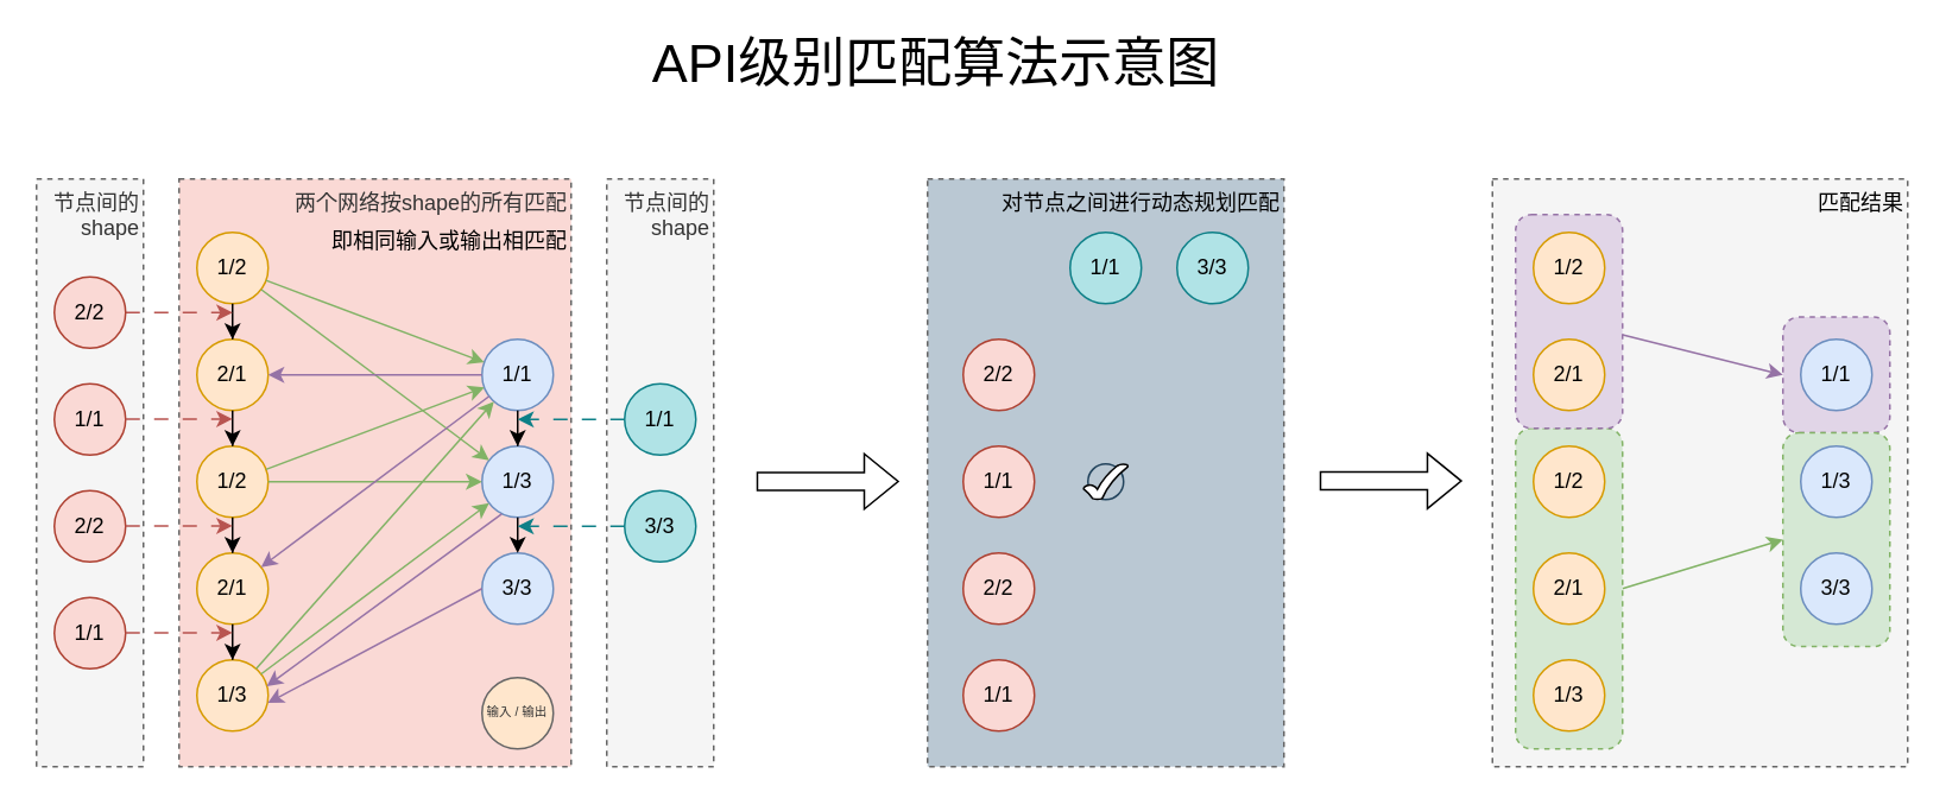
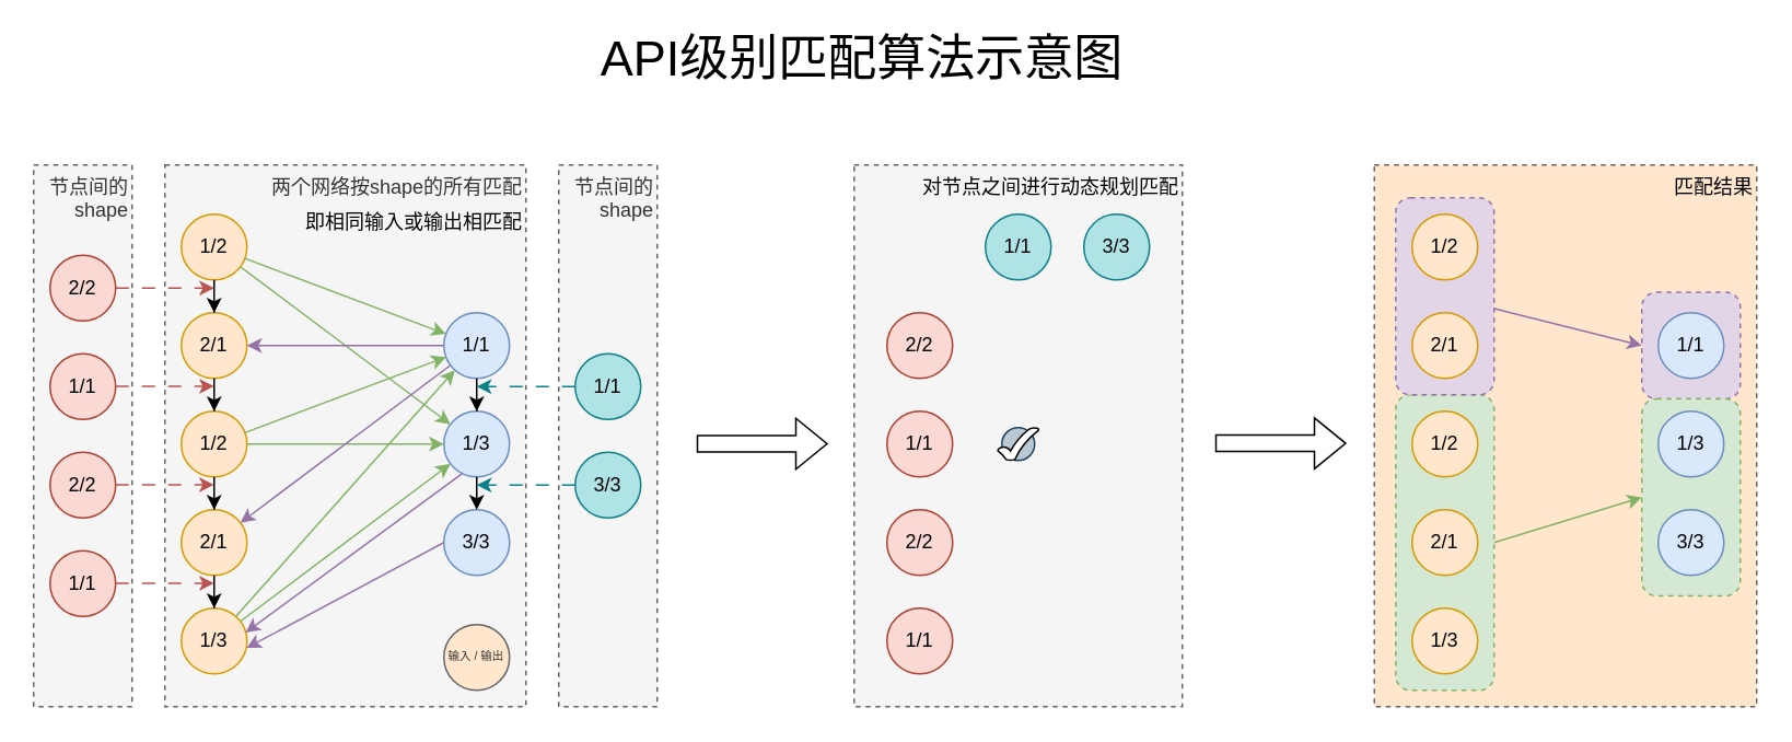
- <mxCell id="10" value="&lt;span style=&quot;color: rgb(0, 0, 0); text-align: center;&quot;&gt;对节点之间进行动态规划匹配&lt;/span&gt;" style="rounded=0;whiteSpace=wrap;html=1;align=right;verticalAlign=top;dashed=1;fillColor=#bac8d3;fontColor=#333333;strokeColor=#666666;" parent="2" vertex="1"><mxGeometry x="500" width="200" height="330" as="geometry" /></mxCell>
+ <mxCell id="10" value="&lt;span style=&quot;color: rgb(0, 0, 0); text-align: center;&quot;&gt;对节点之间进行动态规划匹配&lt;/span&gt;" style="rounded=0;whiteSpace=wrap;html=1;align=right;verticalAlign=top;dashed=1;fillColor=#f5f5f5;fontColor=#333333;strokeColor=#666666;" parent="2" vertex="1"><mxGeometry x="500" width="200" height="330" as="geometry" /></mxCell>
- <mxCell id="13" value="两个网络按shape的所有匹配" style="rounded=0;whiteSpace=wrap;html=1;align=right;verticalAlign=top;dashed=1;fillColor=#fad9d5;fontColor=#333333;strokeColor=#666666;" parent="2" vertex="1"><mxGeometry x="80" width="220" height="330" as="geometry" /></mxCell>
+ <mxCell id="13" value="两个网络按shape的所有匹配" style="rounded=0;whiteSpace=wrap;html=1;align=right;verticalAlign=top;dashed=1;fillColor=#f5f5f5;fontColor=#333333;strokeColor=#666666;" parent="2" vertex="1"><mxGeometry x="80" width="220" height="330" as="geometry" /></mxCell>
- <mxCell id="3" value="&lt;span style=&quot;color: rgb(0, 0, 0); text-align: center;&quot;&gt;匹配结果&lt;/span&gt;" style="rounded=0;whiteSpace=wrap;html=1;align=right;verticalAlign=top;dashed=1;fillColor=#f5f5f5;fontColor=#333333;strokeColor=#666666;" parent="2" vertex="1"><mxGeometry x="817" width="233" height="330" as="geometry" /></mxCell>
+ <mxCell id="3" value="&lt;span style=&quot;color: rgb(0, 0, 0); text-align: center;&quot;&gt;匹配结果&lt;/span&gt;" style="rounded=0;whiteSpace=wrap;html=1;align=right;verticalAlign=top;dashed=1;fillColor=#ffe6cc;fontColor=#333333;strokeColor=#666666;" parent="2" vertex="1"><mxGeometry x="817" width="233" height="330" as="geometry" /></mxCell>
